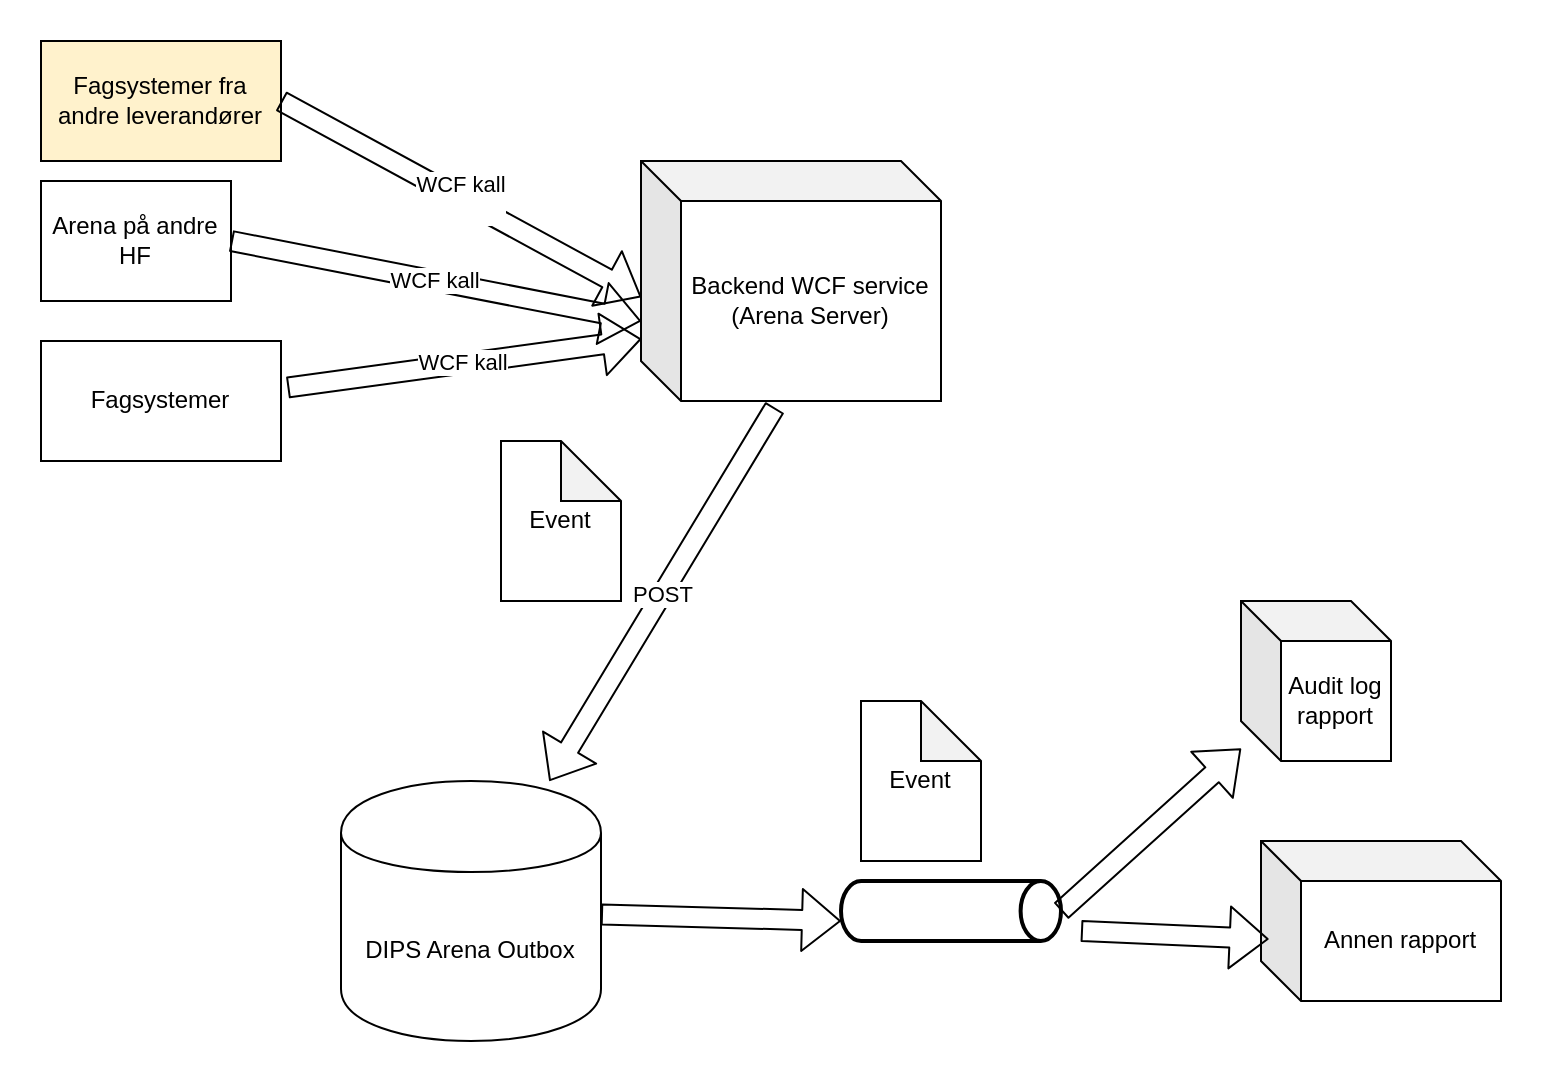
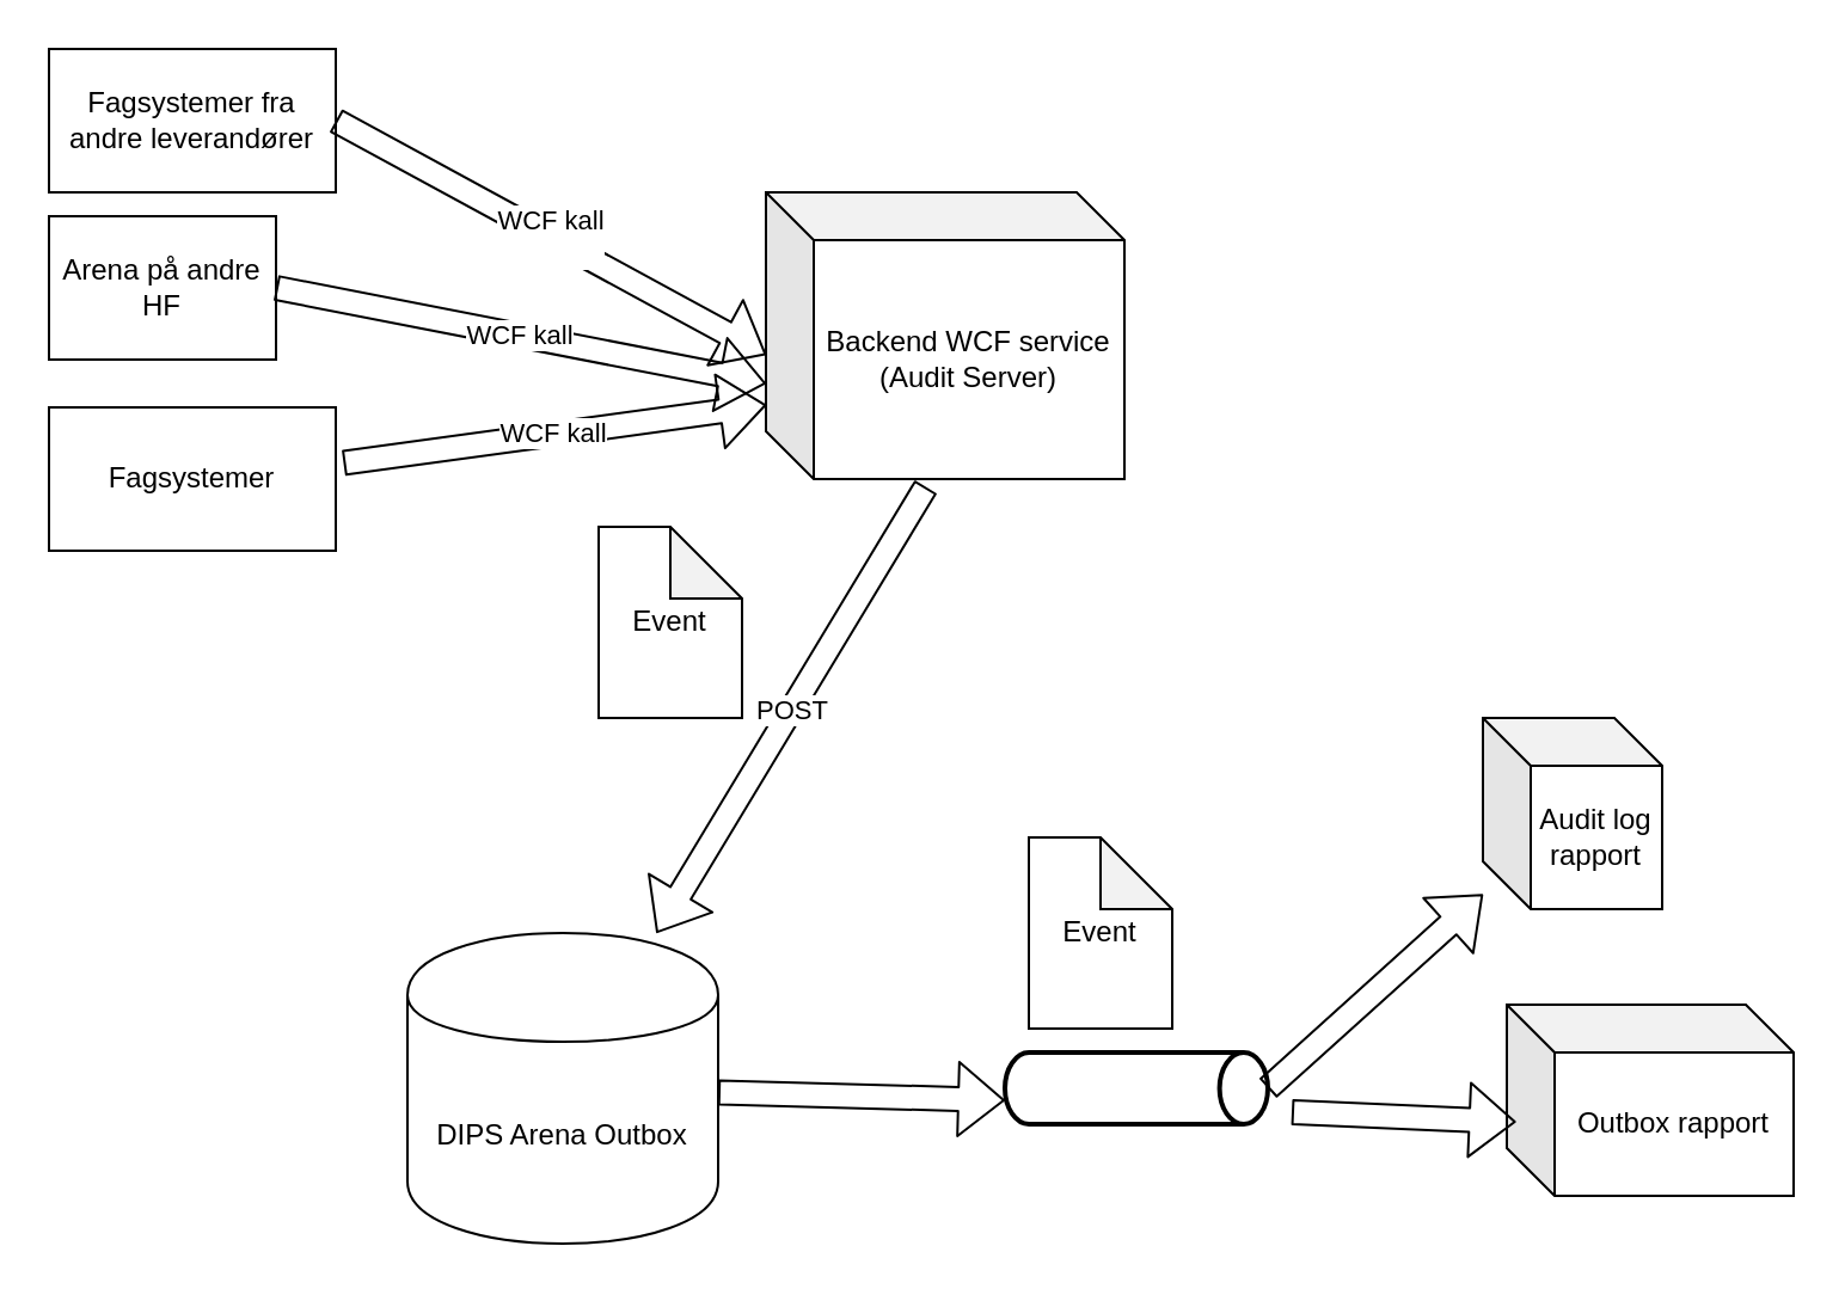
- <mxCell id="9" value="Fagsystemer fra andre leverandører&lt;br&gt;" parent="1" vertex="1" style="rounded=0;whiteSpace=wrap;html=1;fillColor=#fff2cc;"><mxGeometry as="geometry" height="60" width="120" y="20" x="20" /></mxCell>
+ <mxCell id="9" value="Fagsystemer fra andre leverandører&lt;br&gt;" parent="1" vertex="1" style="rounded=0;whiteSpace=wrap;html=1;"><mxGeometry as="geometry" height="60" width="120" y="20" x="20" /></mxCell>
- <mxCell id="3" value="Backend WCF service (Arena Server)&lt;br&gt;" parent="1" vertex="1" style="shape=cube;whiteSpace=wrap;html=1;boundedLbl=1;backgroundOutline=1;darkOpacity=0.05;darkOpacity2=0.1;"><mxGeometry as="geometry" height="120" width="150" y="80" x="320" /></mxCell>
+ <mxCell id="3" value="Backend WCF service (Audit Server)&lt;br&gt;" parent="1" vertex="1" style="shape=cube;whiteSpace=wrap;html=1;boundedLbl=1;backgroundOutline=1;darkOpacity=0.05;darkOpacity2=0.1;"><mxGeometry as="geometry" height="120" width="150" y="80" x="320" /></mxCell>
- <mxCell id="17" value="Annen rapport&lt;br&gt;" parent="1" vertex="1" style="shape=cube;whiteSpace=wrap;html=1;boundedLbl=1;backgroundOutline=1;darkOpacity=0.05;darkOpacity2=0.1;"><mxGeometry as="geometry" height="80" width="120" y="420" x="630" /></mxCell>
+ <mxCell id="17" value="Outbox rapport&lt;br&gt;" parent="1" vertex="1" style="shape=cube;whiteSpace=wrap;html=1;boundedLbl=1;backgroundOutline=1;darkOpacity=0.05;darkOpacity2=0.1;"><mxGeometry as="geometry" height="80" width="120" y="420" x="630" /></mxCell>
